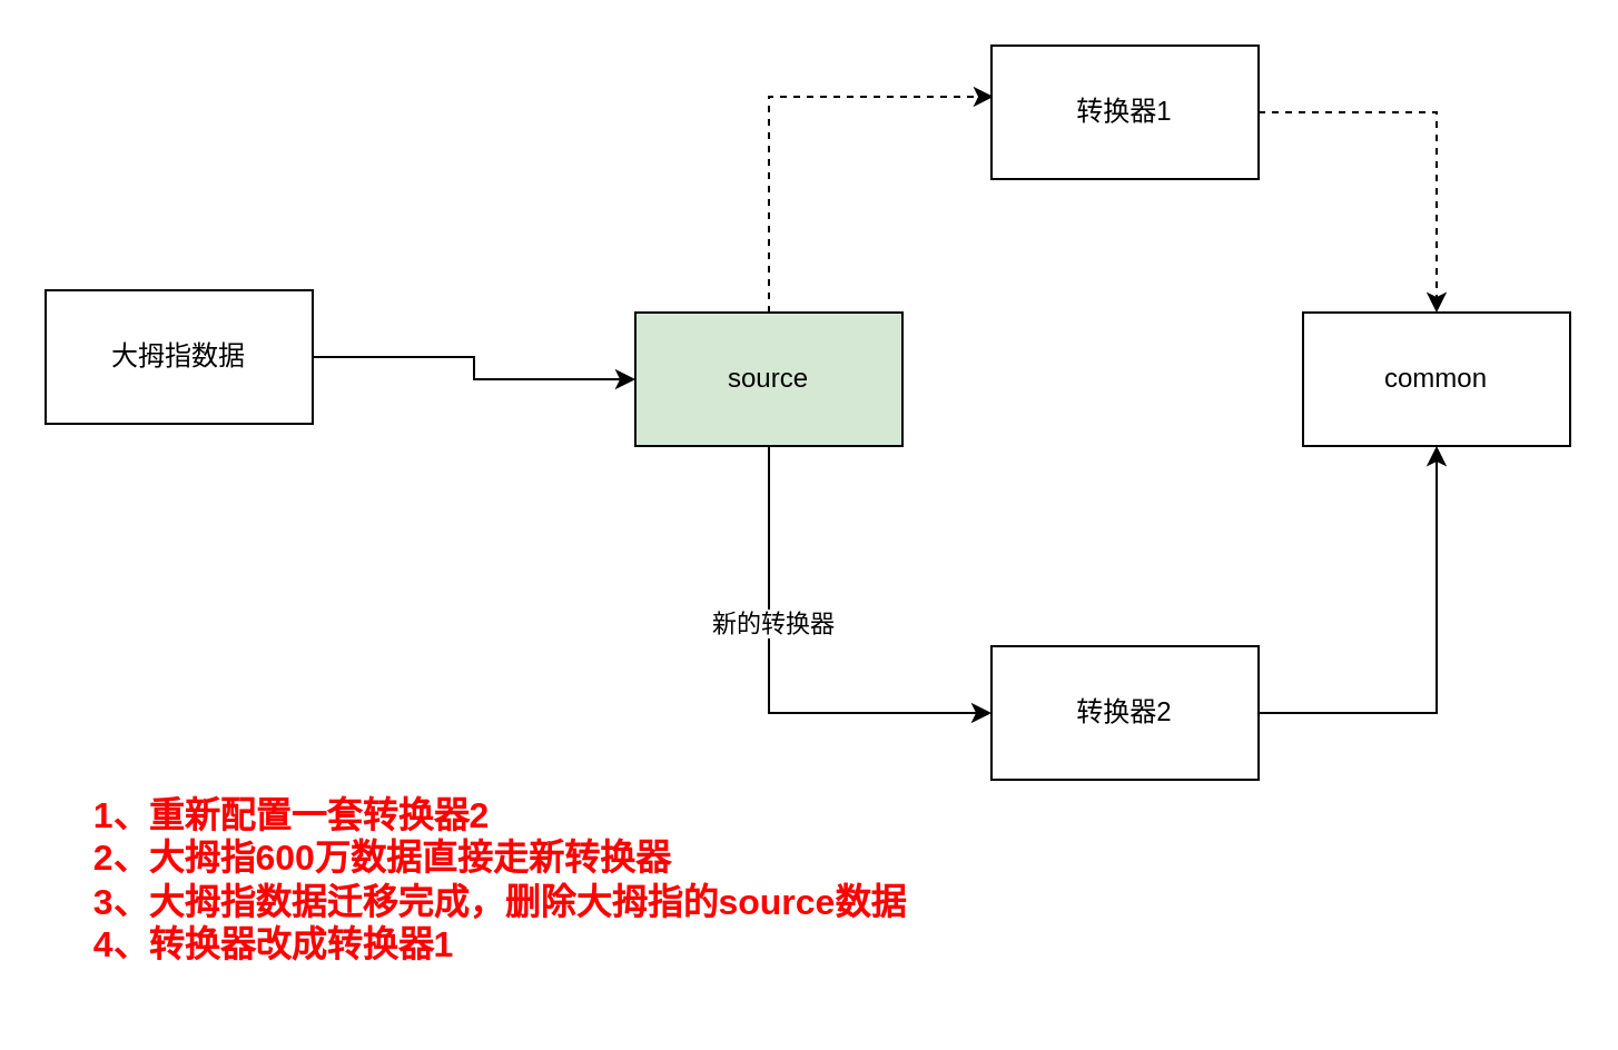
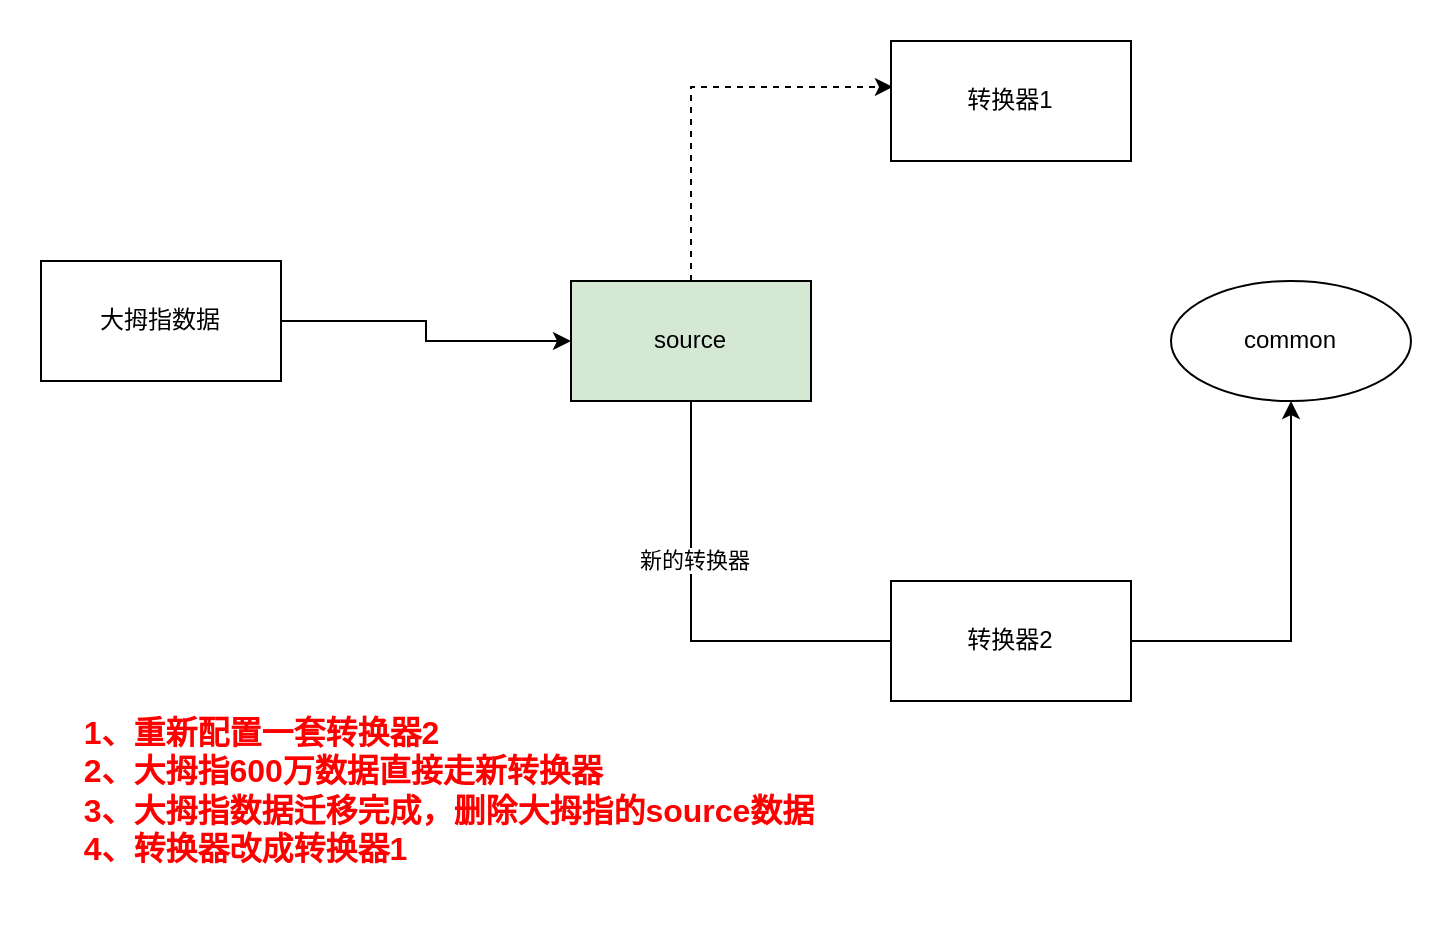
- <mxCell id="9" style="edgeStyle=orthogonalEdgeStyle;rounded=0;orthogonalLoop=1;jettySize=auto;html=1;exitX=1;exitY=0.5;exitDx=0;exitDy=0;dashed=1;" edge="1" parent="1" source="10" target="8"><mxGeometry relative="1" as="geometry" /></mxCell>
- <mxCell id="8" value="common" style="rounded=0;whiteSpace=wrap;html=1;" vertex="1" parent="1"><mxGeometry x="585" y="140" width="120" height="60" as="geometry" /></mxCell>
+ <mxCell id="8" value="common" style="ellipse;whiteSpace=wrap;html=1;" vertex="1" parent="1"><mxGeometry x="585" y="140" width="120" height="60" as="geometry" /></mxCell>
- <mxCell id="5" style="edgeStyle=orthogonalEdgeStyle;rounded=0;orthogonalLoop=1;jettySize=auto;html=1;exitX=0.5;exitY=1;exitDx=0;exitDy=0;entryX=0;entryY=0.5;entryDx=0;entryDy=0;" edge="1" parent="1" source="7" target="12"><mxGeometry relative="1" as="geometry" /></mxCell>
+ <mxCell id="5" style="edgeStyle=orthogonalEdgeStyle;rounded=0;orthogonalLoop=1;jettySize=auto;html=1;exitX=0.5;exitY=1;exitDx=0;exitDy=0;entryX=0;entryY=0.5;entryDx=0;entryDy=0;endArrow=none;" edge="1" parent="1" source="7" target="12"><mxGeometry relative="1" as="geometry" /></mxCell>
